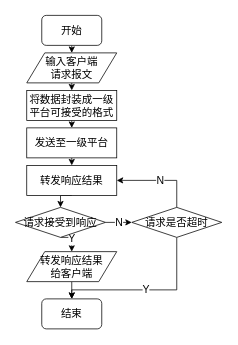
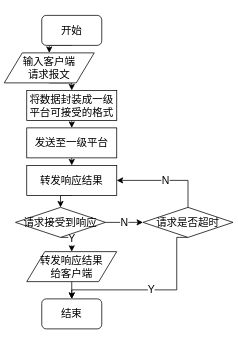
- <mxCell id="5" value="输入客户端&lt;br&gt;请求报文" style="shape=parallelogram;perimeter=parallelogramPerimeter;whiteSpace=wrap;html=1;fontSize=14;" parent="1" vertex="1"><mxGeometry x="35" y="70" width="120" height="40" as="geometry" /></mxCell>
+ <mxCell id="5" value="输入客户端&lt;br&gt;请求报文" style="shape=parallelogram;perimeter=parallelogramPerimeter;whiteSpace=wrap;html=1;fontSize=14;" parent="1" vertex="1"><mxGeometry x="5" y="70" width="120" height="40" as="geometry" /></mxCell>
- <mxCell id="20" value="请求是否超时" style="rhombus;whiteSpace=wrap;html=1;fontSize=14;" vertex="1" parent="1"><mxGeometry x="175" y="276" width="120" height="40" as="geometry" /></mxCell>
+ <mxCell id="20" value="请求是否超时" style="rhombus;whiteSpace=wrap;html=1;fontSize=14;" vertex="1" parent="1"><mxGeometry x="190" y="276" width="120" height="40" as="geometry" /></mxCell>
